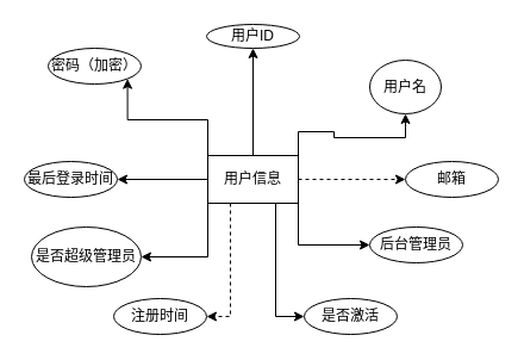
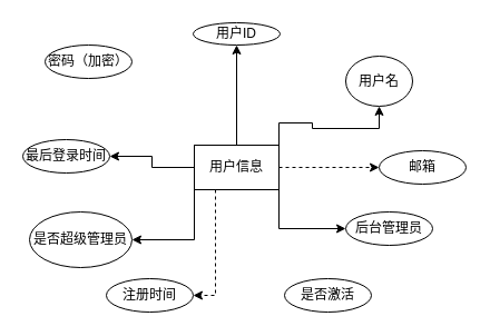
- <mxCell id="6" style="edgeStyle=orthogonalEdgeStyle;rounded=0;orthogonalLoop=1;jettySize=auto;html=1;exitX=0;exitY=0;exitDx=0;exitDy=0;entryX=1;entryY=1;entryDx=0;entryDy=0;" edge="1" parent="1" source="11" target="13"><mxGeometry relative="1" as="geometry" /></mxCell>
- <mxCell id="14" value="最后登录时间" style="ellipse;whiteSpace=wrap;html=1;" vertex="1" parent="1"><mxGeometry x="20" y="135" width="78" height="30" as="geometry" /></mxCell>
+ <mxCell id="14" value="最后登录时间" style="ellipse;whiteSpace=wrap;html=1;" vertex="1" parent="1"><mxGeometry x="20" y="125" width="78" height="30" as="geometry" /></mxCell>
- <mxCell id="10" style="edgeStyle=orthogonalEdgeStyle;rounded=0;orthogonalLoop=1;jettySize=auto;html=1;exitX=0.75;exitY=1;exitDx=0;exitDy=0;entryX=0;entryY=0.5;entryDx=0;entryDy=0;" edge="1" parent="1" source="11" target="19"><mxGeometry relative="1" as="geometry" /></mxCell>
